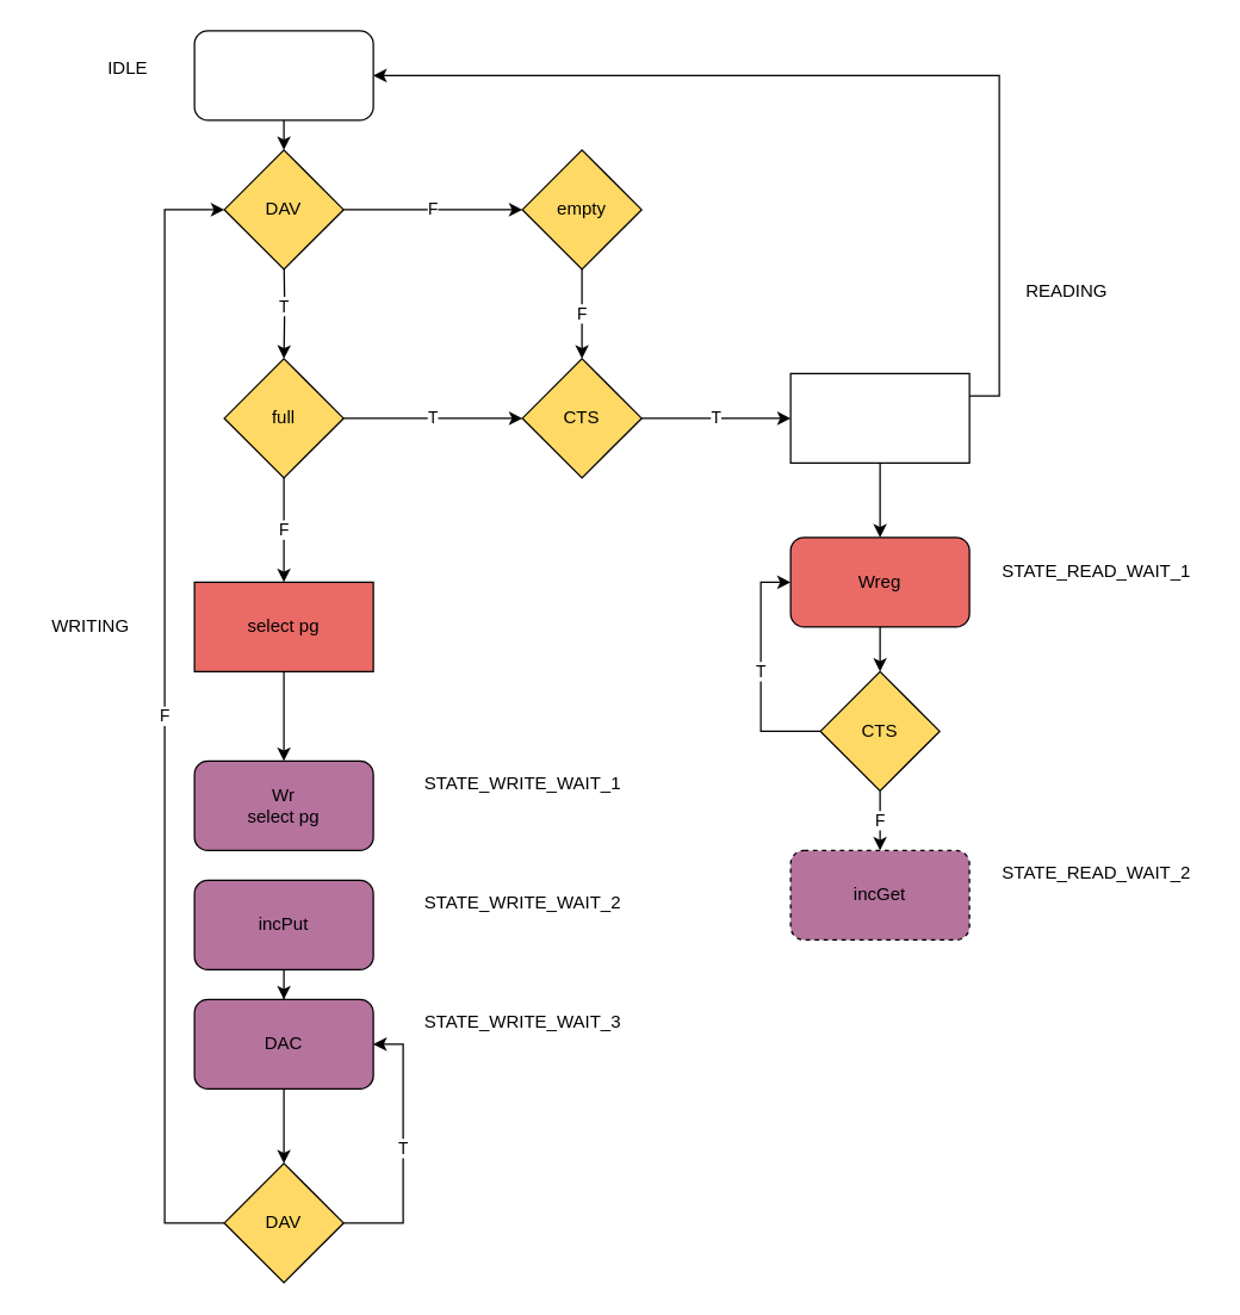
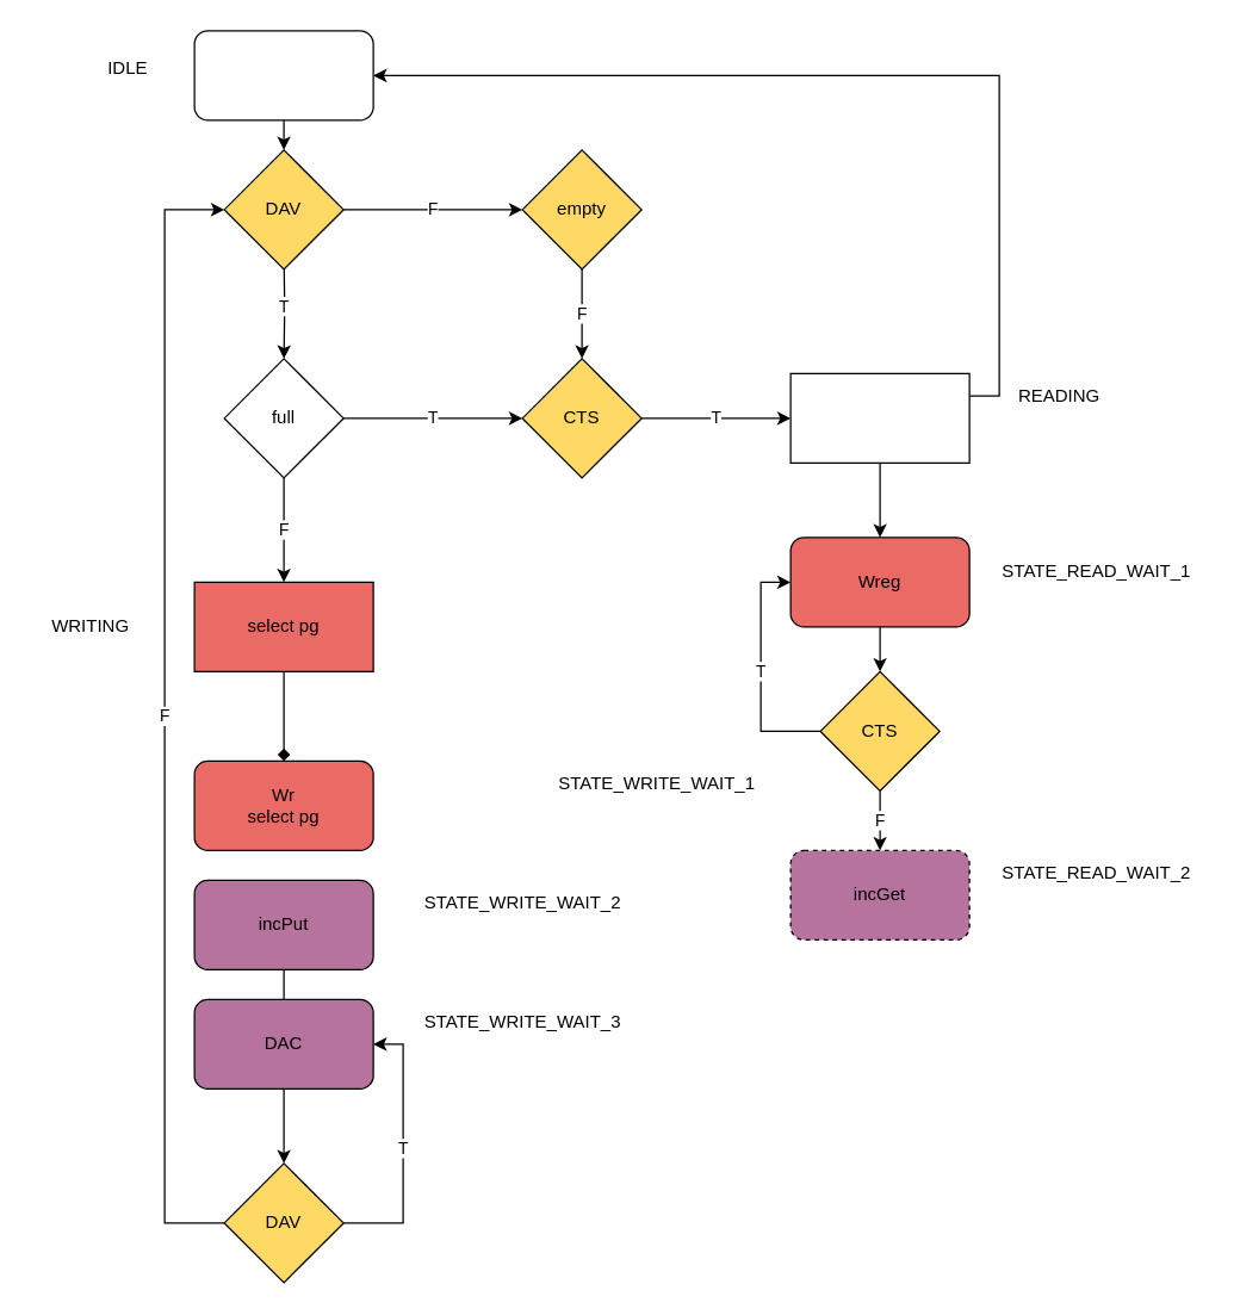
- <mxCell id="18" value="READING" style="text;html=1;align=center;verticalAlign=middle;resizable=0;points=[];autosize=1;strokeColor=none;fillColor=none;" vertex="1" parent="1"><mxGeometry x="675" y="180" width="80" height="30" as="geometry" /></mxCell>
+ <mxCell id="18" value="READING" style="text;html=1;align=center;verticalAlign=middle;resizable=0;points=[];autosize=1;strokeColor=none;fillColor=none;" vertex="1" parent="1"><mxGeometry x="670" y="250" width="80" height="30" as="geometry" /></mxCell>
- <mxCell id="6" value="full" style="rhombus;whiteSpace=wrap;html=1;fillColor=#FFD966;rounded=0;" vertex="1" parent="1"><mxGeometry x="150" y="240" width="80" height="80" as="geometry" /></mxCell>
+ <mxCell id="6" value="full" style="rhombus;whiteSpace=wrap;html=1;fillColor=#ffffff;rounded=0;" vertex="1" parent="1"><mxGeometry x="150" y="240" width="80" height="80" as="geometry" /></mxCell>
- <mxCell id="8" style="edgeStyle=orthogonalEdgeStyle;rounded=0;orthogonalLoop=1;jettySize=auto;html=1;exitX=0.5;exitY=1;exitDx=0;exitDy=0;entryX=0.5;entryY=0;entryDx=0;entryDy=0;" edge="1" parent="1" source="9" target="19"><mxGeometry relative="1" as="geometry" /></mxCell>
+ <mxCell id="8" style="edgeStyle=orthogonalEdgeStyle;rounded=0;orthogonalLoop=1;jettySize=auto;html=1;exitX=0.5;exitY=1;exitDx=0;exitDy=0;entryX=0.5;entryY=0;entryDx=0;entryDy=0;endArrow=diamond;" edge="1" parent="1" source="9" target="19"><mxGeometry relative="1" as="geometry" /></mxCell>
- <mxCell id="20" value="STATE_WRITE_WAIT_1" style="text;html=1;align=center;verticalAlign=middle;resizable=0;points=[];autosize=1;strokeColor=none;fillColor=none;" vertex="1" parent="1"><mxGeometry x="270" y="510" width="160" height="30" as="geometry" /></mxCell>
+ <mxCell id="20" value="STATE_WRITE_WAIT_1" style="text;html=1;align=center;verticalAlign=middle;resizable=0;points=[];autosize=1;strokeColor=none;fillColor=none;" vertex="1" parent="1"><mxGeometry x="360" y="510" width="160" height="30" as="geometry" /></mxCell>
- <mxCell id="19" value="Wr&lt;br&gt;select pg" style="rounded=1;whiteSpace=wrap;html=1;fillColor=#B5739D;" vertex="1" parent="1"><mxGeometry x="130" y="510" width="120" height="60" as="geometry" /></mxCell>
+ <mxCell id="19" value="Wr&lt;br&gt;select pg" style="rounded=1;whiteSpace=wrap;html=1;fillColor=#ea6b66;" vertex="1" parent="1"><mxGeometry x="130" y="510" width="120" height="60" as="geometry" /></mxCell>
- <mxCell id="21" value="" style="edgeStyle=orthogonalEdgeStyle;rounded=0;orthogonalLoop=1;jettySize=auto;html=1;" edge="1" parent="1" source="22" target="24"><mxGeometry relative="1" as="geometry" /></mxCell>
+ <mxCell id="21" value="" style="edgeStyle=orthogonalEdgeStyle;rounded=0;orthogonalLoop=1;jettySize=auto;html=1;endArrow=none;" edge="1" parent="1" source="22" target="24"><mxGeometry relative="1" as="geometry" /></mxCell>
